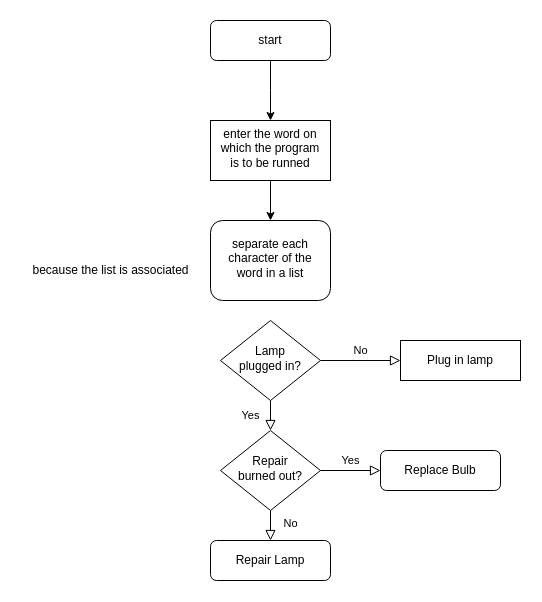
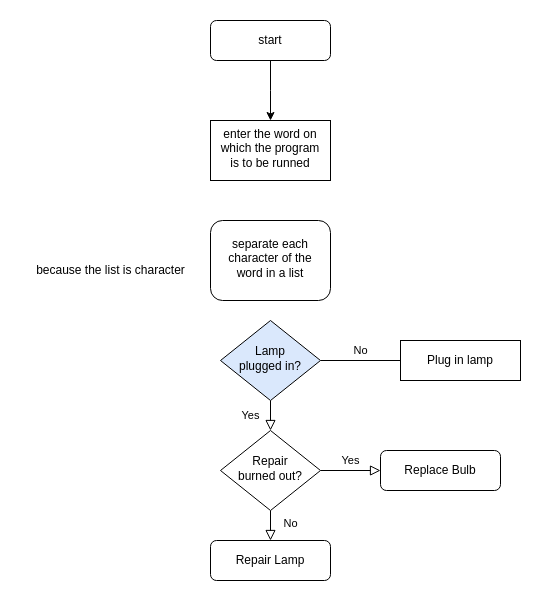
- <mxCell id="13" value="" style="edgeStyle=orthogonalEdgeStyle;rounded=0;orthogonalLoop=1;jettySize=auto;html=1;" edge="1" parent="1" source="14" target="15"><mxGeometry relative="1" as="geometry" /></mxCell>
- <mxCell id="16" value="because the list is associated " style="text;html=1;align=center;verticalAlign=middle;resizable=0;points=[];autosize=1;strokeColor=none;fillColor=none;" vertex="1" parent="1"><mxGeometry x="20" y="255" width="180" height="30" as="geometry" /></mxCell>
+ <mxCell id="16" value="because the list is character " style="text;html=1;align=center;verticalAlign=middle;resizable=0;points=[];autosize=1;strokeColor=none;fillColor=none;" vertex="1" parent="1"><mxGeometry x="20" y="255" width="180" height="30" as="geometry" /></mxCell>
- <mxCell id="6" value="Lamp&lt;br&gt;plugged in?" style="rhombus;whiteSpace=wrap;html=1;shadow=0;fontFamily=Helvetica;fontSize=12;align=center;strokeWidth=1;spacing=6;spacingTop=-4;" vertex="1" parent="1"><mxGeometry x="220" y="320" width="100" height="80" as="geometry" /></mxCell>
+ <mxCell id="6" value="Lamp&lt;br&gt;plugged in?" style="rhombus;whiteSpace=wrap;html=1;shadow=0;fontFamily=Helvetica;fontSize=12;align=center;strokeWidth=1;spacing=6;spacingTop=-4;fillColor=#dae8fc;" vertex="1" parent="1"><mxGeometry x="220" y="320" width="100" height="80" as="geometry" /></mxCell>
- <mxCell id="5" value="No" style="edgeStyle=orthogonalEdgeStyle;rounded=0;html=1;jettySize=auto;orthogonalLoop=1;fontSize=11;endArrow=block;endFill=0;endSize=8;strokeWidth=1;shadow=0;labelBackgroundColor=none;" edge="1" parent="1" source="6" target="7"><mxGeometry y="10" relative="1" as="geometry"><mxPoint as="offset" /></mxGeometry></mxCell>
+ <mxCell id="5" value="No" style="edgeStyle=orthogonalEdgeStyle;rounded=0;html=1;jettySize=auto;orthogonalLoop=1;fontSize=11;endArrow=none;endFill=0;endSize=8;strokeWidth=1;shadow=0;labelBackgroundColor=none;" edge="1" parent="1" source="6" target="7"><mxGeometry y="10" relative="1" as="geometry"><mxPoint as="offset" /></mxGeometry></mxCell>
